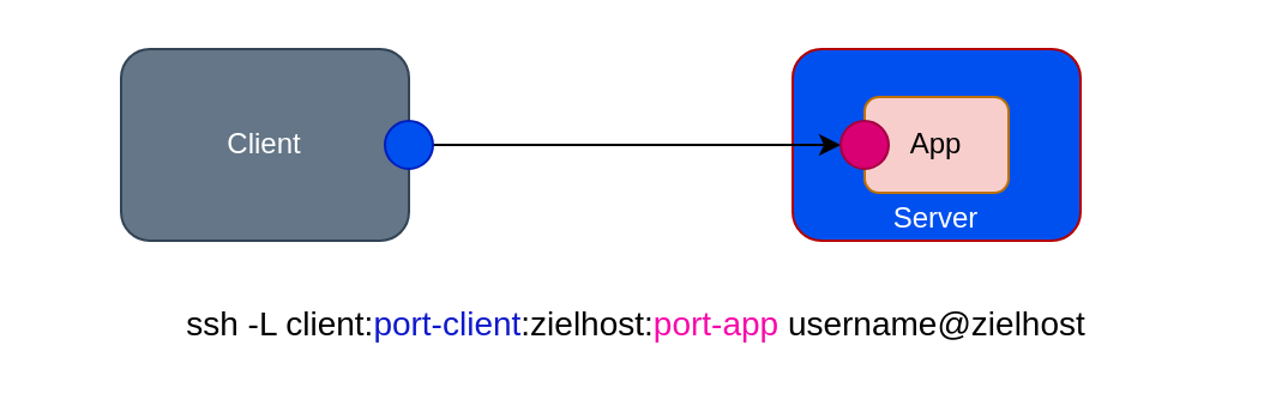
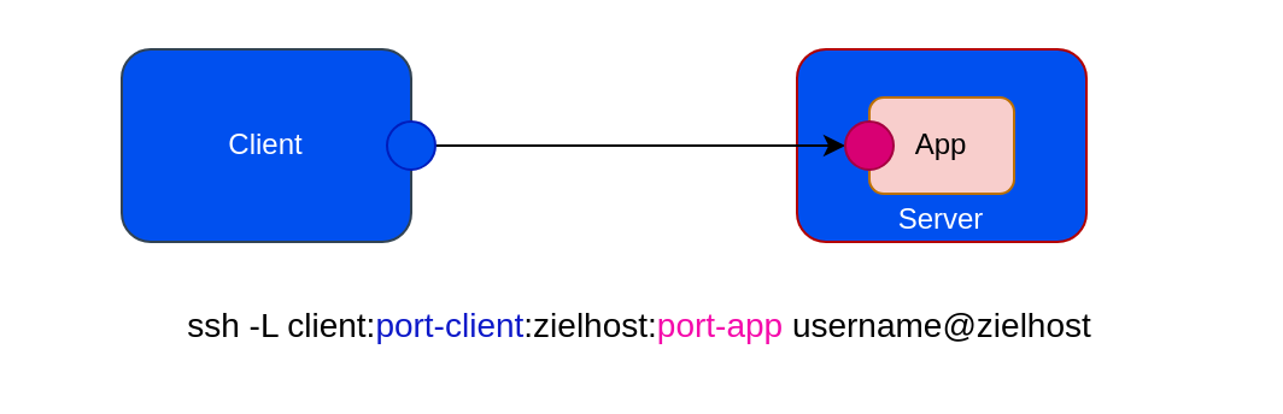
- <mxCell id="2" value="Client" style="rounded=1;whiteSpace=wrap;html=1;fillColor=#647687;fontColor=#ffffff;strokeColor=#314354;" parent="1" vertex="1"><mxGeometry x="50" y="20" width="120" height="80" as="geometry" /></mxCell>
+ <mxCell id="2" value="Client" style="rounded=1;whiteSpace=wrap;html=1;fillColor=#0050ef;fontColor=#ffffff;strokeColor=#314354;" parent="1" vertex="1"><mxGeometry x="50" y="20" width="120" height="80" as="geometry" /></mxCell>
